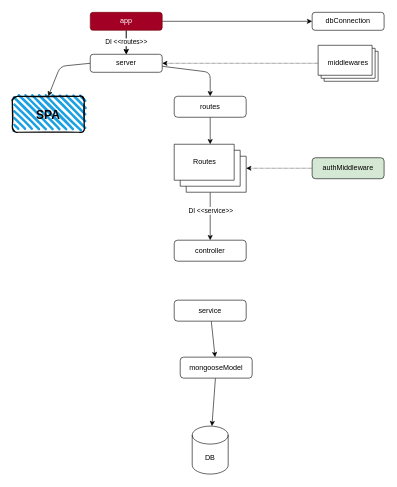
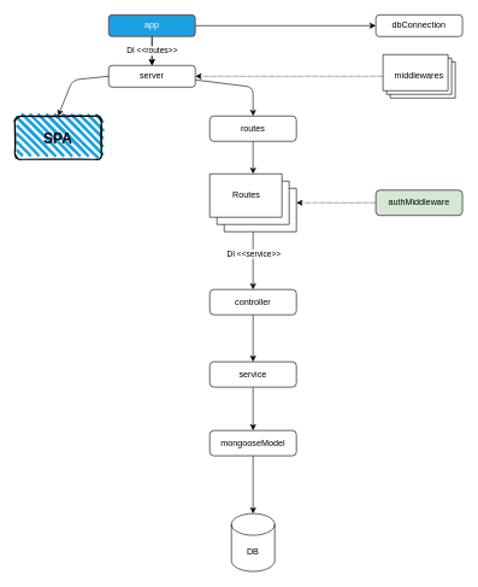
- <mxCell id="5" value="app" style="rounded=1;whiteSpace=wrap;html=1;arcSize=16;fillColor=#a20025;fontColor=#ffffff;strokeColor=#6F0000;" parent="1" vertex="1"><mxGeometry x="150" y="20" width="120" height="30" as="geometry" /></mxCell>
+ <mxCell id="5" value="app" style="rounded=1;whiteSpace=wrap;html=1;arcSize=16;fillColor=#1ba1e2;fontColor=#ffffff;strokeColor=#6F0000;" parent="1" vertex="1"><mxGeometry x="150" y="20" width="120" height="30" as="geometry" /></mxCell>
+ <mxCell id="19" value="" style="edgeStyle=none;html=1;" parent="1" source="20" target="22" edge="1"><mxGeometry relative="1" as="geometry" /></mxCell>
- <mxCell id="24" value="mongooseModel" style="whiteSpace=wrap;html=1;rounded=1;arcSize=16;" parent="1" vertex="1"><mxGeometry x="300" y="595" width="120" height="35" as="geometry" /></mxCell>
+ <mxCell id="24" value="mongooseModel" style="whiteSpace=wrap;html=1;rounded=1;arcSize=16;" parent="1" vertex="1"><mxGeometry x="290" y="595" width="120" height="35" as="geometry" /></mxCell>
